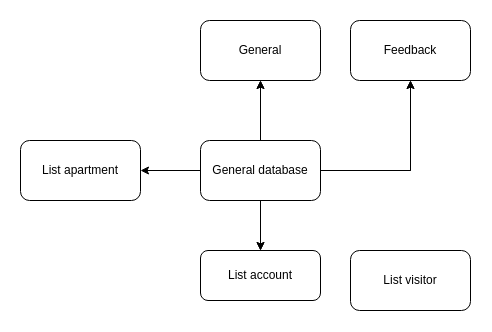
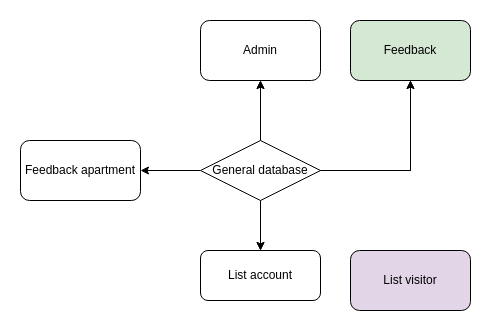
- <mxCell id="10" value="General" style="rounded=1;whiteSpace=wrap;html=1;" vertex="1" parent="1"><mxGeometry x="200" y="20" width="120" height="60" as="geometry" /></mxCell>
+ <mxCell id="10" value="Admin" style="rounded=1;whiteSpace=wrap;html=1;" vertex="1" parent="1"><mxGeometry x="200" y="20" width="120" height="60" as="geometry" /></mxCell>
- <mxCell id="11" value="Feedback" style="rounded=1;whiteSpace=wrap;html=1;" vertex="1" parent="1"><mxGeometry x="350" y="20" width="120" height="60" as="geometry" /></mxCell>
+ <mxCell id="11" value="Feedback" style="rounded=1;whiteSpace=wrap;html=1;fillColor=#d5e8d4;" vertex="1" parent="1"><mxGeometry x="350" y="20" width="120" height="60" as="geometry" /></mxCell>
- <mxCell id="13" value="List apartment" style="rounded=1;whiteSpace=wrap;html=1;" vertex="1" parent="1"><mxGeometry x="20" y="140" width="120" height="60" as="geometry" /></mxCell>
+ <mxCell id="13" value="Feedback apartment" style="rounded=1;whiteSpace=wrap;html=1;" vertex="1" parent="1"><mxGeometry x="20" y="140" width="120" height="60" as="geometry" /></mxCell>
- <mxCell id="9" value="General database" style="rounded=1;whiteSpace=wrap;html=1;" vertex="1" parent="1"><mxGeometry x="200" y="140" width="120" height="60" as="geometry" /></mxCell>
+ <mxCell id="9" value="General database" style="rhombus;whiteSpace=wrap;html=1;" vertex="1" parent="1"><mxGeometry x="200" y="140" width="120" height="60" as="geometry" /></mxCell>
- <mxCell id="14" value="List visitor" style="rounded=1;whiteSpace=wrap;html=1;" vertex="1" parent="1"><mxGeometry x="350" y="250" width="120" height="60" as="geometry" /></mxCell>
+ <mxCell id="14" value="List visitor" style="rounded=1;whiteSpace=wrap;html=1;fillColor=#e1d5e7;" vertex="1" parent="1"><mxGeometry x="350" y="250" width="120" height="60" as="geometry" /></mxCell>
